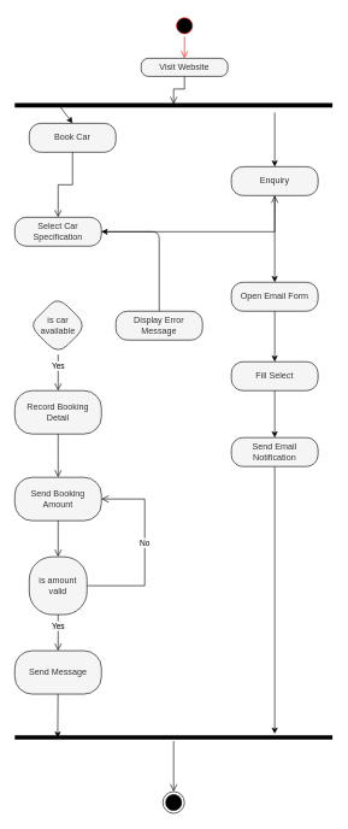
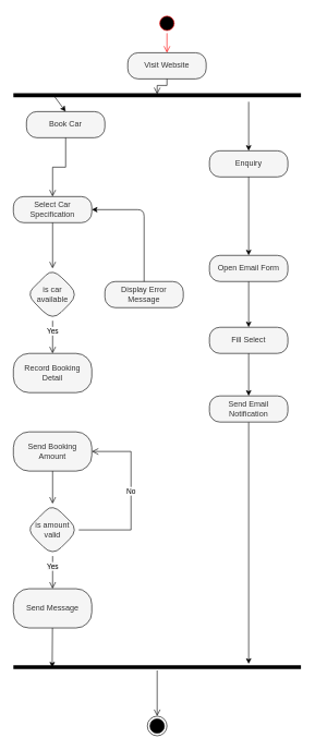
- <mxCell id="5" value="Visit Website" style="rounded=1;whiteSpace=wrap;html=1;arcSize=40;fontColor=#333333;fillColor=#f5f5f5;strokeColor=#000000;" parent="2" vertex="1"><mxGeometry x="175" y="60" width="120" height="25" as="geometry" /></mxCell>
+ <mxCell id="5" value="Visit Website" style="rounded=1;whiteSpace=wrap;html=1;arcSize=40;fontColor=#333333;fillColor=#f5f5f5;strokeColor=#000000;" parent="2" vertex="1"><mxGeometry x="175" y="60" width="120" height="40" as="geometry" /></mxCell>
- <mxCell id="28" value="" style="edgeStyle=orthogonalEdgeStyle;html=1;verticalAlign=bottom;endArrow=open;endSize=8;strokeColor=#000000;rounded=0;" edge="1" parent="2" source="24" target="9"><mxGeometry relative="1" as="geometry" /></mxCell>
+ <mxCell id="28" value="" style="edgeStyle=orthogonalEdgeStyle;html=1;verticalAlign=bottom;endArrow=open;endSize=8;strokeColor=#000000;rounded=0;" edge="1" parent="2" source="24" target="27"><mxGeometry relative="1" as="geometry" /></mxCell>
- <mxCell id="32" value="" style="edgeStyle=orthogonalEdgeStyle;html=1;verticalAlign=bottom;endArrow=open;endSize=8;strokeColor=#000000;rounded=0;" edge="1" parent="2" source="29" target="31"><mxGeometry relative="1" as="geometry" /></mxCell>
- <mxCell id="34" value="is amount valid" style="whiteSpace=wrap;html=1;fillColor=#f5f5f5;strokeColor=#000000;fontColor=#333333;arcSize=40;rounded=1;" vertex="1" parent="2"><mxGeometry x="20" y="750" width="80" height="80" as="geometry" /></mxCell>
+ <mxCell id="34" value="is amount valid" style="rhombus;whiteSpace=wrap;html=1;fillColor=#f5f5f5;strokeColor=#000000;fontColor=#333333;rounded=1;arcSize=40;" vertex="1" parent="2"><mxGeometry x="20" y="750" width="80" height="80" as="geometry" /></mxCell>
